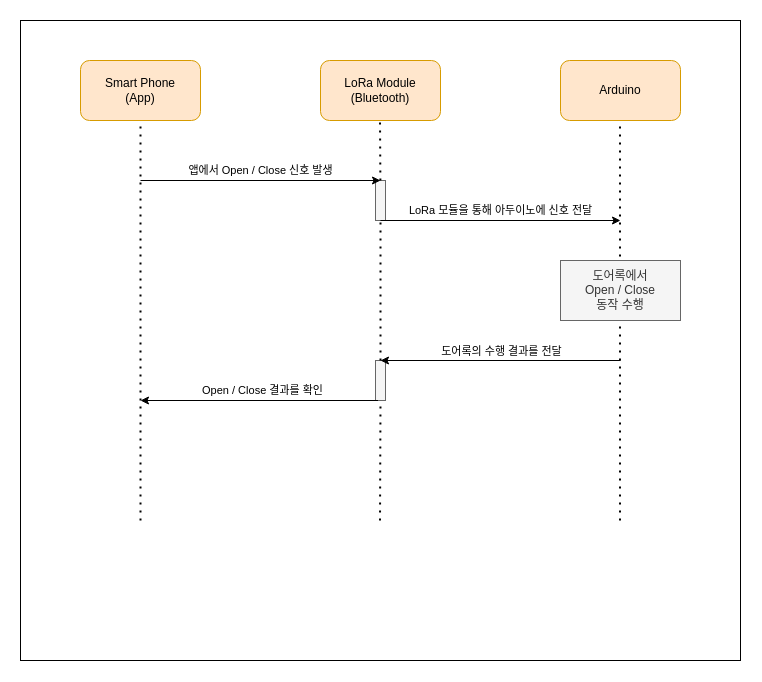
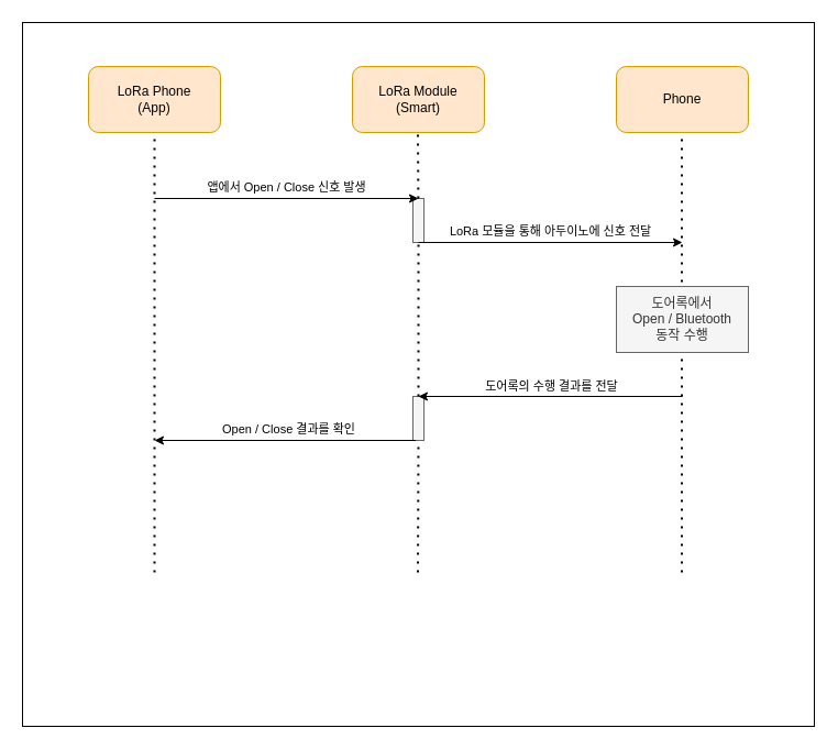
- <mxCell id="5" value="Smart Phone&lt;br&gt;(App)" style="rounded=1;whiteSpace=wrap;html=1;fillColor=#ffe6cc;strokeColor=#d79b00;" vertex="1" parent="1"><mxGeometry x="80" y="60" width="120" height="60" as="geometry" /></mxCell>
+ <mxCell id="5" value="LoRa Phone&lt;br&gt;(App)" style="rounded=1;whiteSpace=wrap;html=1;fillColor=#ffe6cc;strokeColor=#d79b00;" vertex="1" parent="1"><mxGeometry x="80" y="60" width="120" height="60" as="geometry" /></mxCell>
- <mxCell id="6" value="LoRa Module&lt;br&gt;(Bluetooth)" style="rounded=1;whiteSpace=wrap;html=1;fillColor=#ffe6cc;strokeColor=#d79b00;" vertex="1" parent="1"><mxGeometry x="320" y="60" width="120" height="60" as="geometry" /></mxCell>
+ <mxCell id="6" value="LoRa Module&lt;br&gt;(Smart)" style="rounded=1;whiteSpace=wrap;html=1;fillColor=#ffe6cc;strokeColor=#d79b00;" vertex="1" parent="1"><mxGeometry x="320" y="60" width="120" height="60" as="geometry" /></mxCell>
- <mxCell id="7" value="Arduino" style="rounded=1;whiteSpace=wrap;html=1;fillColor=#ffe6cc;strokeColor=#d79b00;" vertex="1" parent="1"><mxGeometry x="560" y="60" width="120" height="60" as="geometry" /></mxCell>
+ <mxCell id="7" value="Phone" style="rounded=1;whiteSpace=wrap;html=1;fillColor=#ffe6cc;strokeColor=#d79b00;" vertex="1" parent="1"><mxGeometry x="560" y="60" width="120" height="60" as="geometry" /></mxCell>
- <mxCell id="14" value="도어록에서&lt;br&gt;Open / Close&lt;br&gt;동작 수행" style="rounded=0;whiteSpace=wrap;html=1;fillColor=#f5f5f5;fontColor=#333333;strokeColor=#666666;" vertex="1" parent="1"><mxGeometry x="560" y="260" width="120" height="60" as="geometry" /></mxCell>
+ <mxCell id="14" value="도어록에서&lt;br&gt;Open / Bluetooth&lt;br&gt;동작 수행" style="rounded=0;whiteSpace=wrap;html=1;fillColor=#f5f5f5;fontColor=#333333;strokeColor=#666666;" vertex="1" parent="1"><mxGeometry x="560" y="260" width="120" height="60" as="geometry" /></mxCell>
